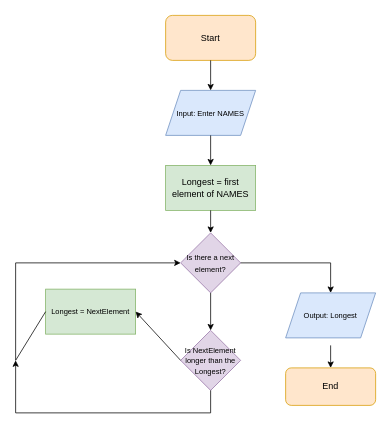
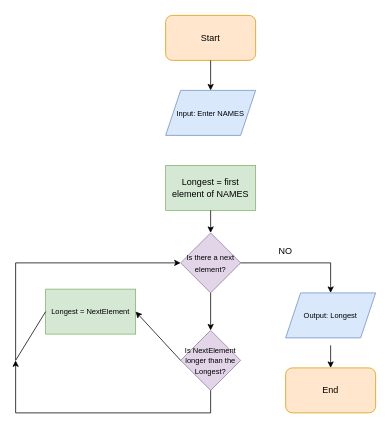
- <mxCell id="15" value="" style="endArrow=classic;html=1;rounded=0;entryX=0.5;entryY=0;entryDx=0;entryDy=0;exitX=0.5;exitY=1;exitDx=0;exitDy=0;" edge="1" parent="1" source="3" target="5"><mxGeometry width="50" height="50" relative="1" as="geometry"><mxPoint x="250" y="350" as="sourcePoint" /><mxPoint x="300" y="300" as="targetPoint" /></mxGeometry></mxCell>
+ <mxCell id="19" value="NO" style="text;html=1;strokeColor=none;fillColor=none;align=center;verticalAlign=middle;whiteSpace=wrap;rounded=0;fontSize=12;" vertex="1" parent="1"><mxGeometry x="350" y="320" width="60" height="30" as="geometry" /></mxCell>
- <mxCell id="6" value="End" style="rounded=1;whiteSpace=wrap;html=1;fillColor=#ffe6cc;strokeColor=#d79b00;" vertex="1" parent="1"><mxGeometry x="380" y="490" width="120" height="50" as="geometry" /></mxCell>
+ <mxCell id="6" value="End" style="rounded=1;whiteSpace=wrap;html=1;fillColor=#ffe6cc;strokeColor=#d79b00;" vertex="1" parent="1"><mxGeometry x="380" y="490" width="120" height="60" as="geometry" /></mxCell>
